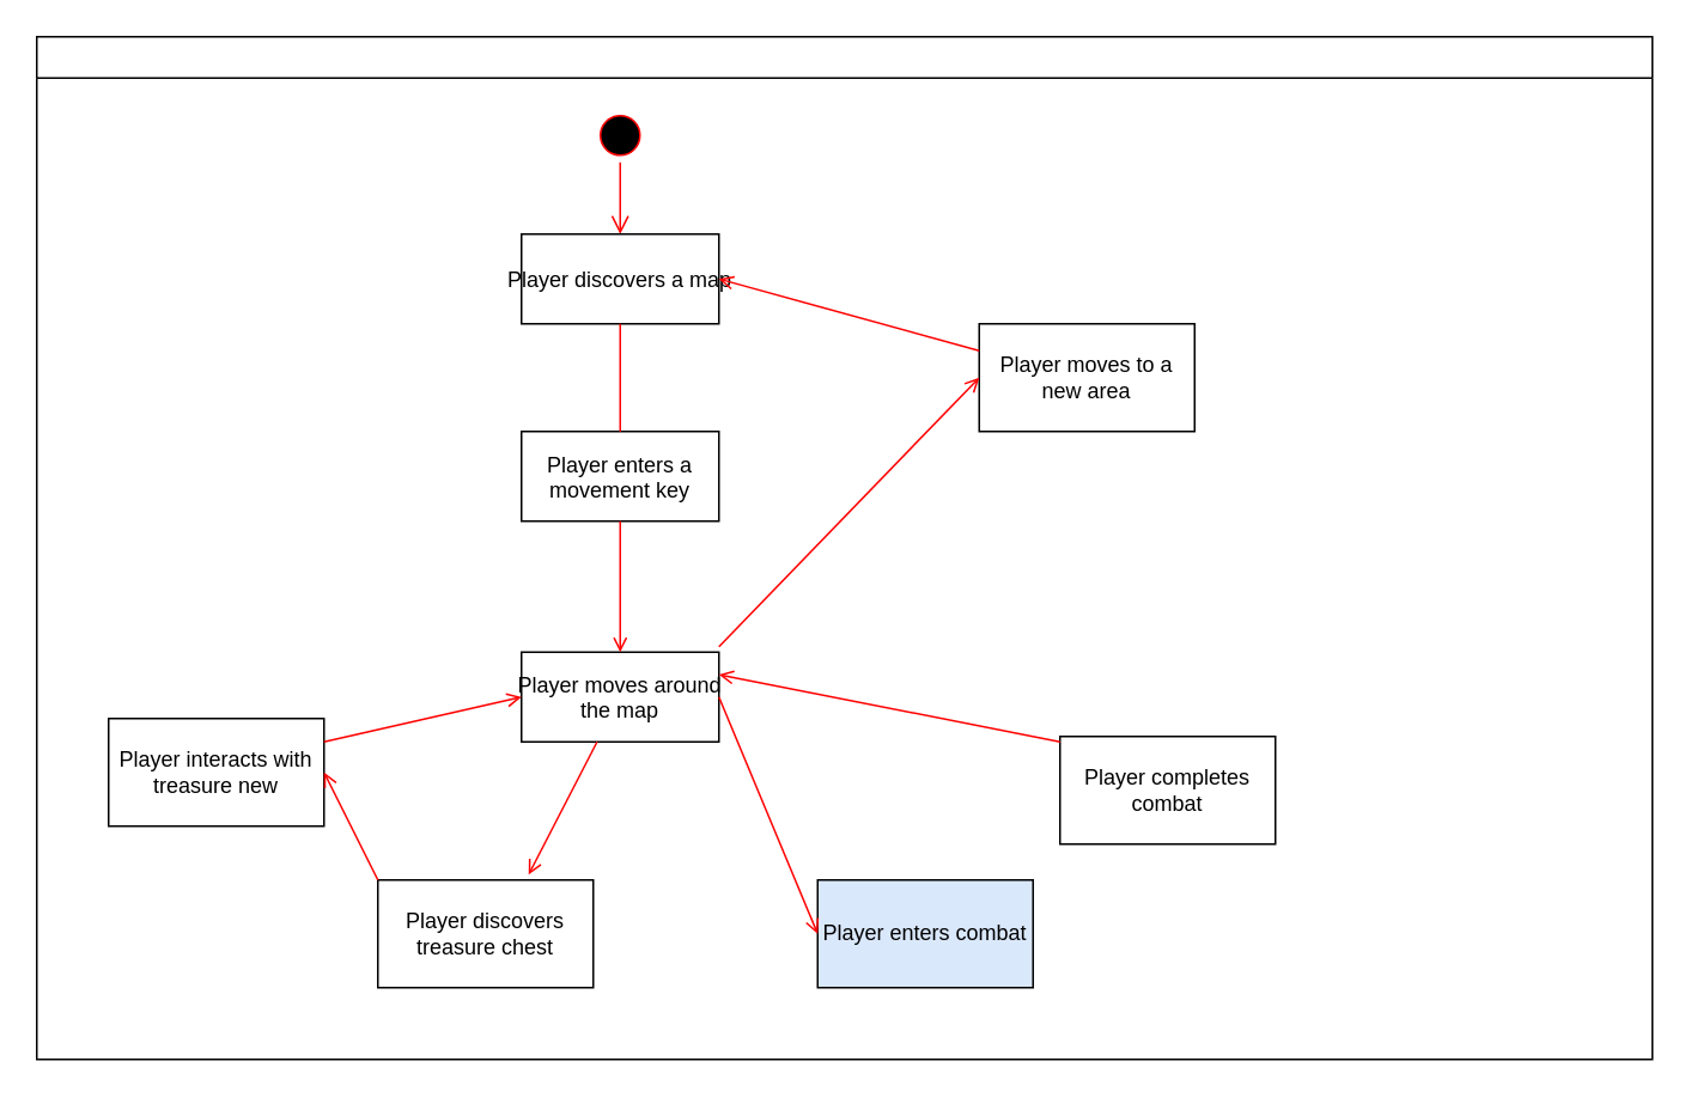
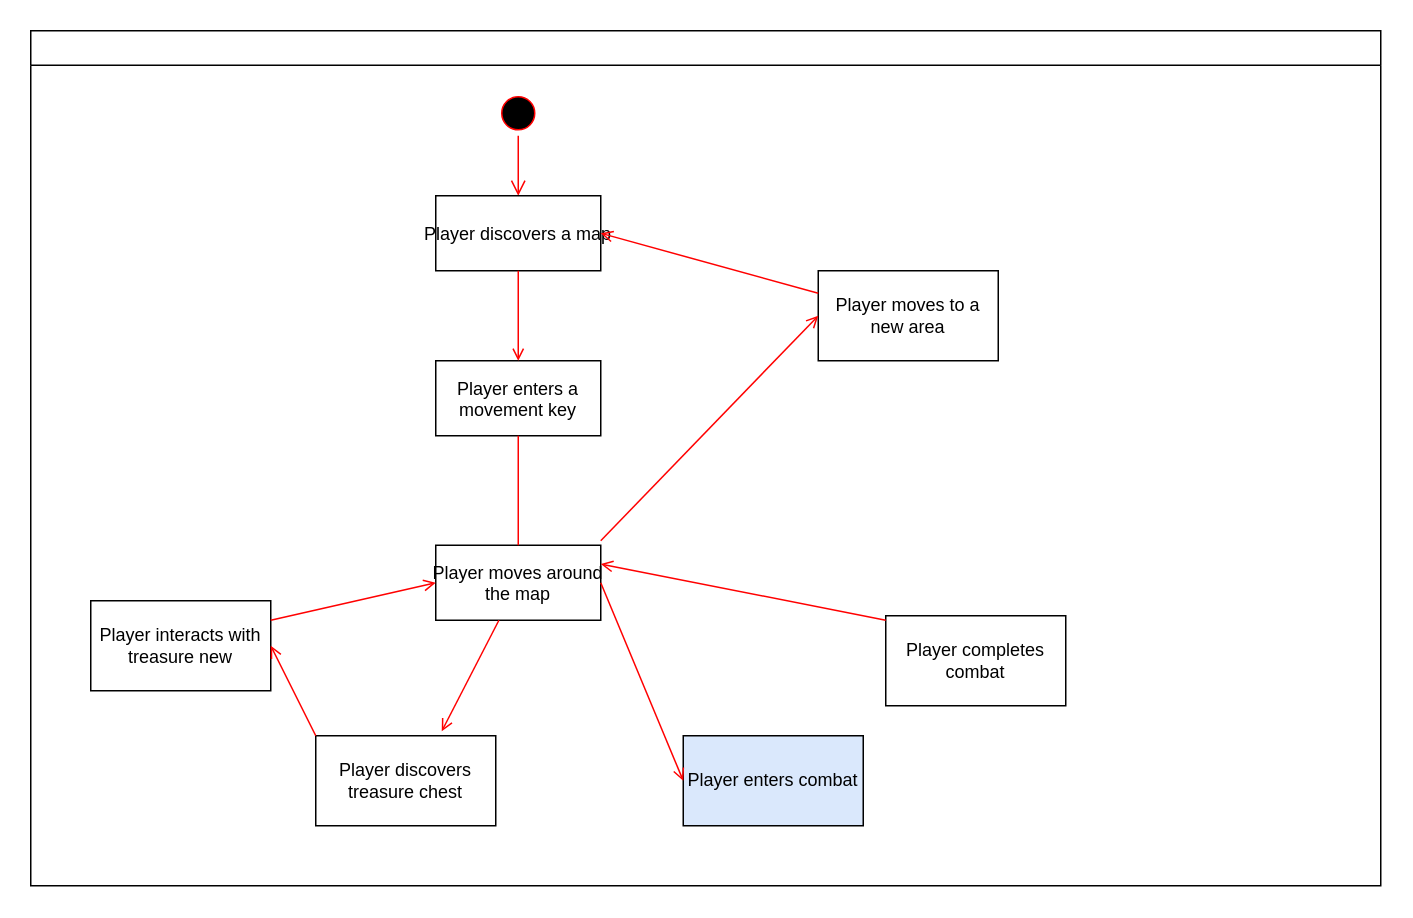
- <mxCell id="7" value="" style="endArrow=none;strokeColor=#FF0000;endFill=1;rounded=0;" parent="2" source="5" target="6" edge="1"><mxGeometry relative="1" as="geometry" /></mxCell>
+ <mxCell id="7" value="" style="endArrow=open;strokeColor=#FF0000;endFill=1;rounded=0" parent="2" source="5" target="6" edge="1"><mxGeometry relative="1" as="geometry" /></mxCell>
- <mxCell id="9" value="" style="endArrow=open;strokeColor=#FF0000;endFill=1;rounded=0" parent="2" source="6" target="8" edge="1"><mxGeometry relative="1" as="geometry" /></mxCell>
+ <mxCell id="9" value="" style="endArrow=none;strokeColor=#FF0000;endFill=1;rounded=0;" parent="2" source="6" target="8" edge="1"><mxGeometry relative="1" as="geometry" /></mxCell>
